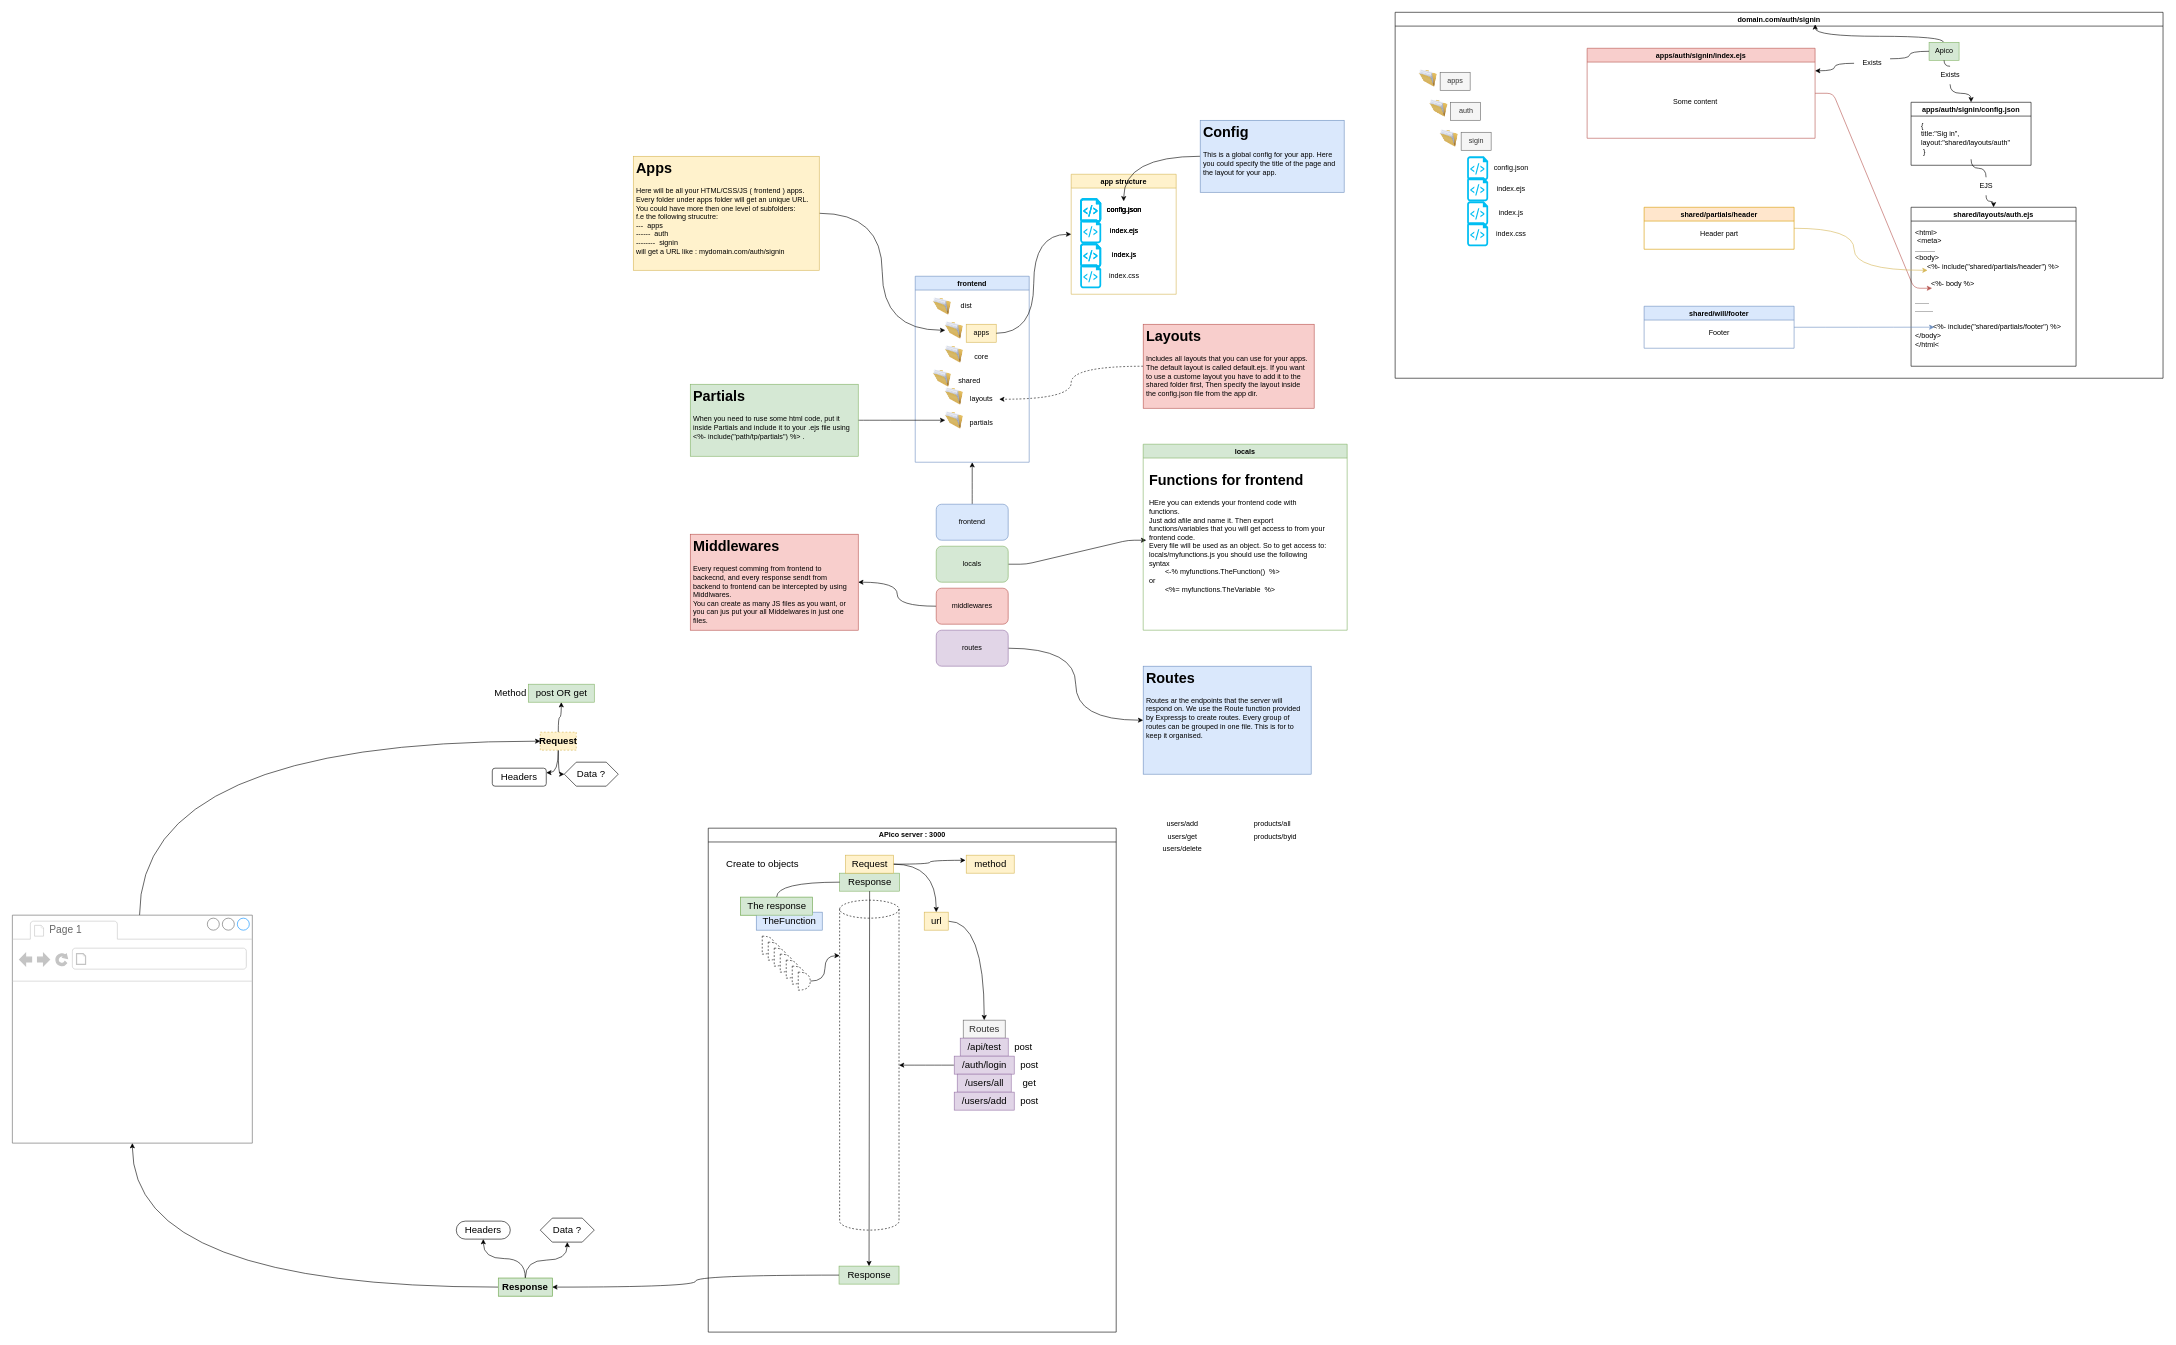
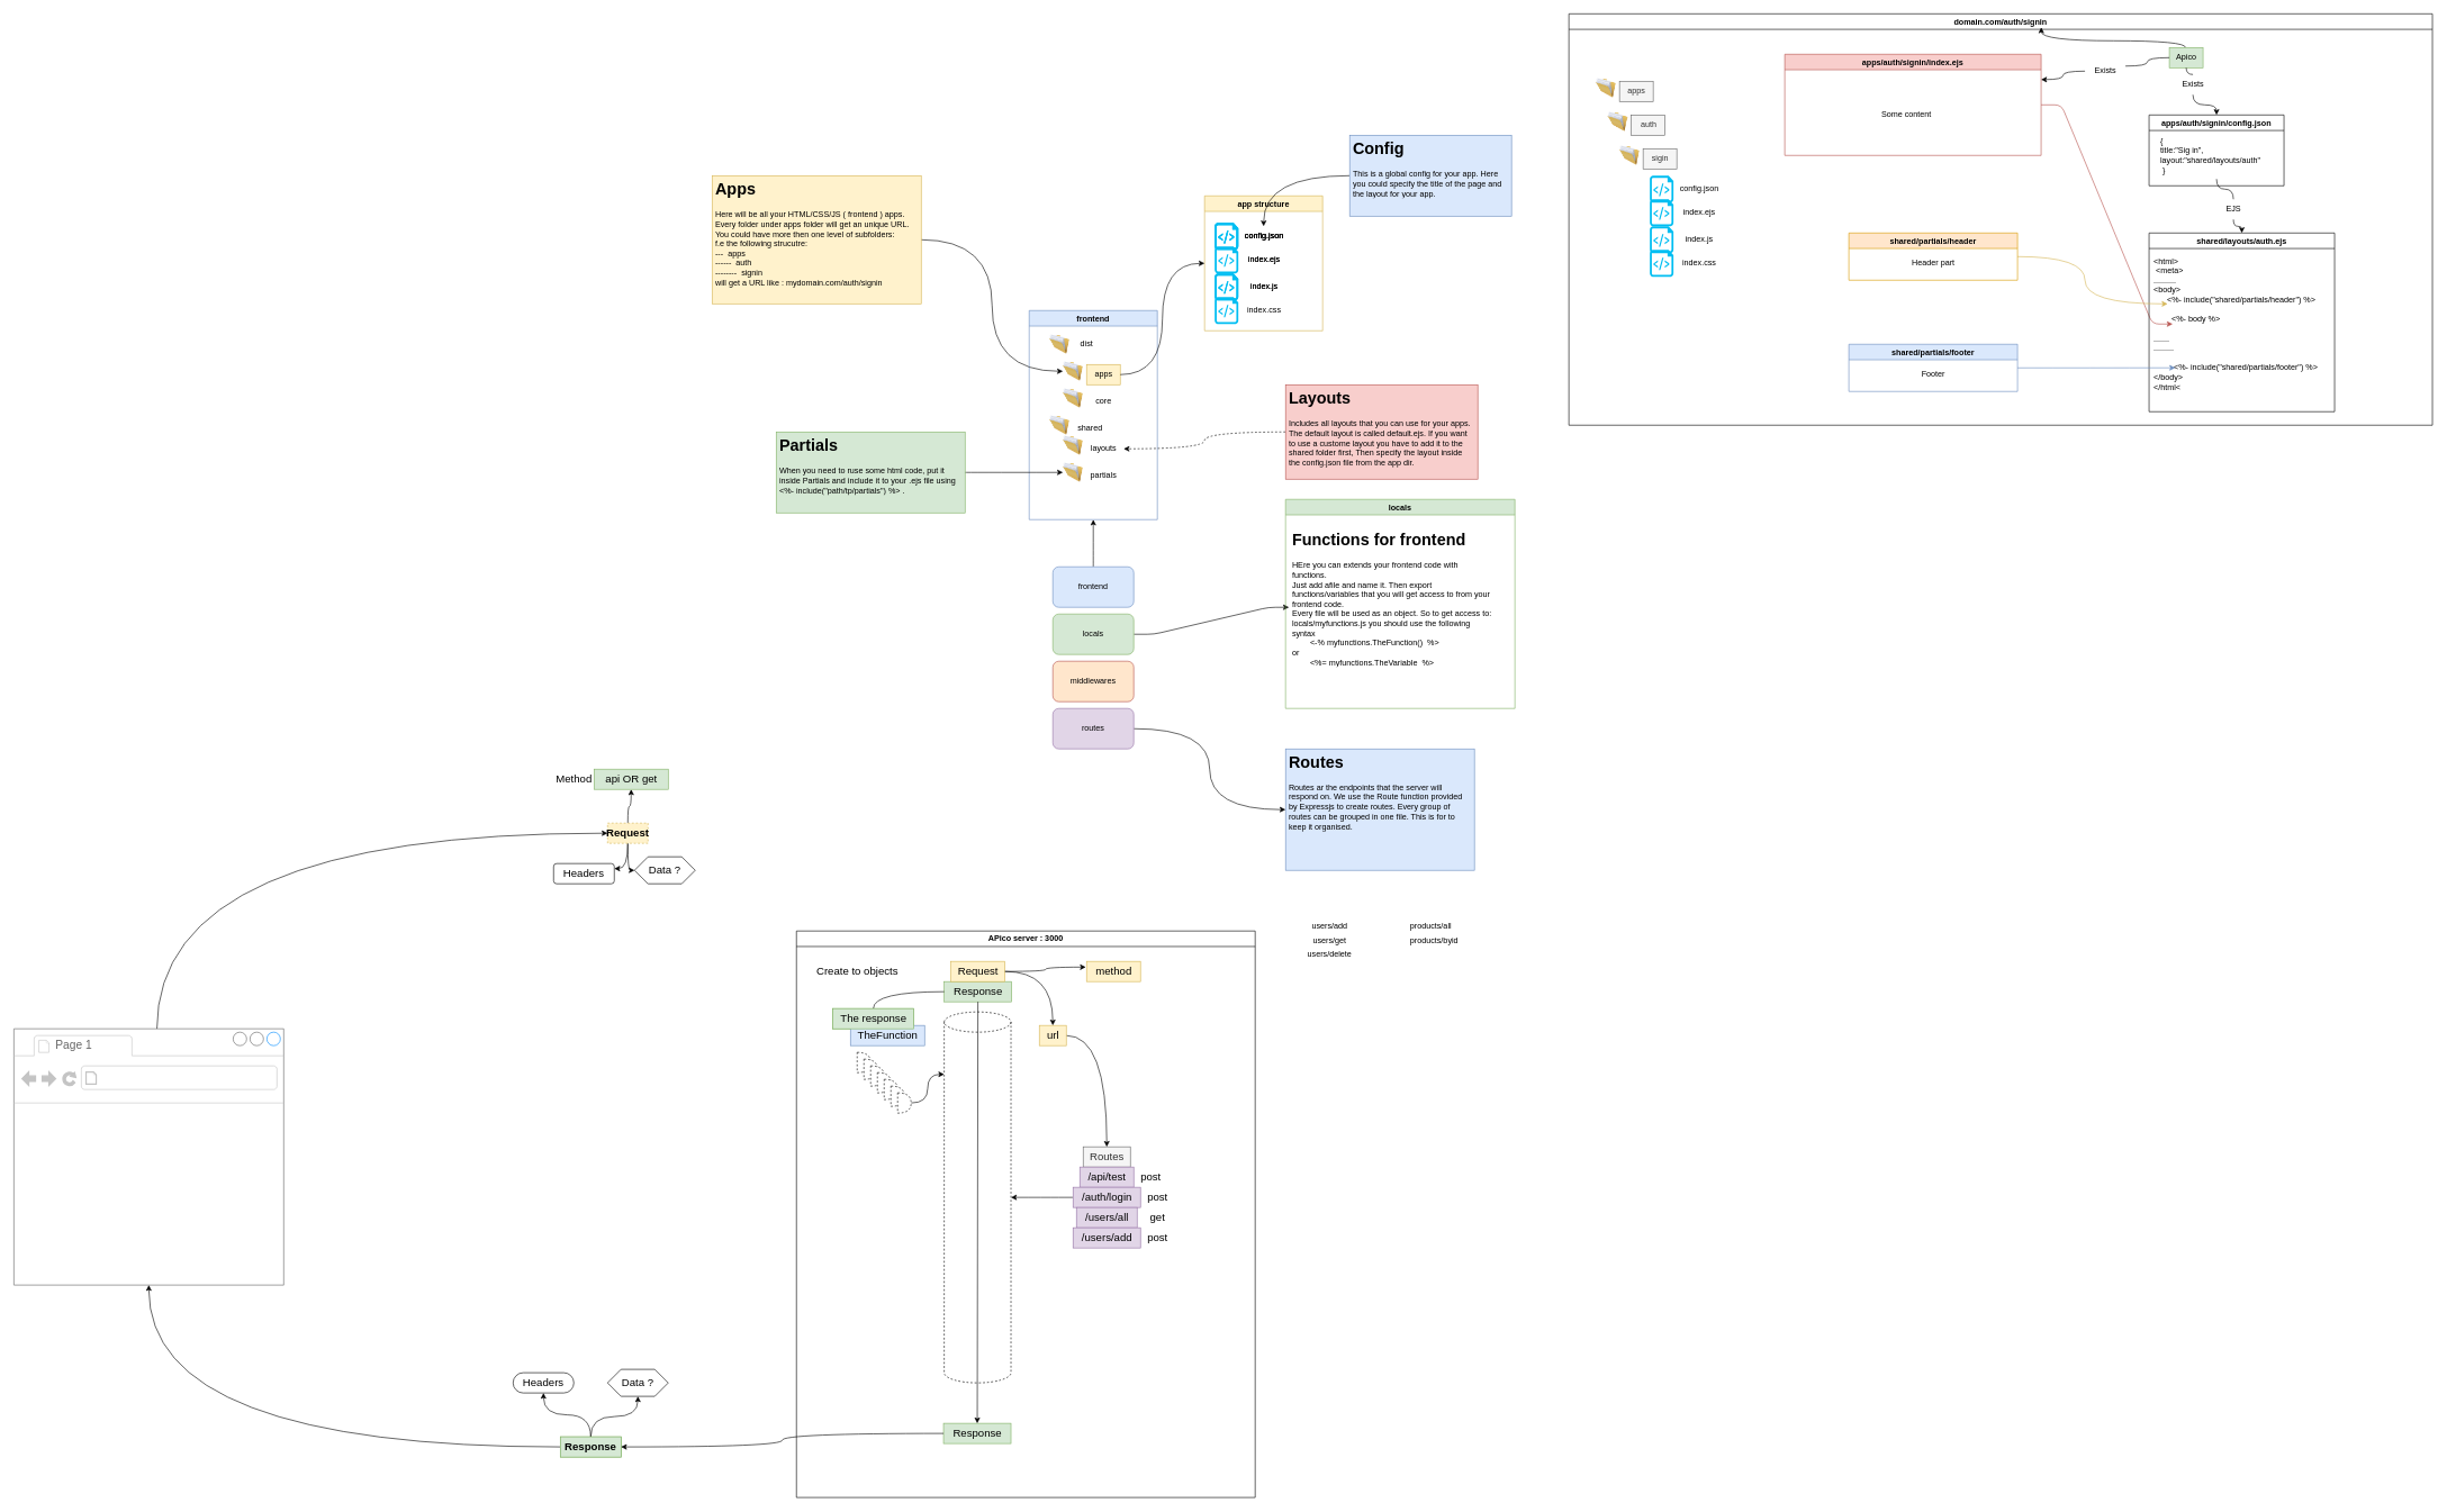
- <mxCell id="85" value="shared/will/footer" style="swimlane;whiteSpace=wrap;html=1;fillColor=#dae8fc;strokeColor=#6c8ebf;" parent="48" vertex="1"><mxGeometry x="415" y="490" width="250" height="70" as="geometry" /></mxCell>
+ <mxCell id="85" value="shared/partials/footer" style="swimlane;whiteSpace=wrap;html=1;fillColor=#dae8fc;strokeColor=#6c8ebf;" parent="48" vertex="1"><mxGeometry x="415" y="490" width="250" height="70" as="geometry" /></mxCell>
- <mxCell id="45" value="&lt;h1&gt;Layouts&lt;/h1&gt;&lt;div&gt;Includes all layouts that you can use for your apps. The default layout is called default.ejs. If you want to use a custome layout you have to add it to the shared folder first, Then specify the layout inside the config.json file from the app dir.&lt;/div&gt;" style="text;html=1;strokeColor=#b85450;fillColor=#f8cecc;spacing=5;spacingTop=-20;whiteSpace=wrap;overflow=hidden;rounded=0;" parent="1" vertex="1"><mxGeometry x="1905" y="540" width="285" height="140" as="geometry" /></mxCell>
+ <mxCell id="45" value="&lt;h1&gt;Layouts&lt;/h1&gt;&lt;div&gt;Includes all layouts that you can use for your apps. The default layout is called default.ejs. If you want to use a custome layout you have to add it to the shared folder first, Then specify the layout inside the config.json file from the app dir.&lt;/div&gt;" style="text;html=1;strokeColor=#b85450;fillColor=#f8cecc;spacing=5;spacingTop=-20;whiteSpace=wrap;overflow=hidden;rounded=0;" parent="1" vertex="1"><mxGeometry x="1905" y="570" width="285" height="140" as="geometry" /></mxCell>
- <mxCell id="89" value="&lt;h1&gt;Middlewares&lt;/h1&gt;&lt;div&gt;Every request comming from frontend to backecnd, and every response sendt from backend to frontend can be intercepted by using Middlwares.&lt;/div&gt;&lt;div&gt;You can create as many JS files as you want, or you can jus put your all Middelwares in just one files.&lt;/div&gt;" style="text;html=1;strokeColor=#b85450;fillColor=#f8cecc;spacing=5;spacingTop=-20;whiteSpace=wrap;overflow=hidden;rounded=0;" parent="1" vertex="1"><mxGeometry x="1150" y="890" width="280" height="160" as="geometry" /></mxCell>
- <mxCell id="6" style="edgeStyle=orthogonalEdgeStyle;html=1;entryX=1;entryY=0.5;entryDx=0;entryDy=0;curved=1;" parent="1" source="7" target="89" edge="1"><mxGeometry relative="1" as="geometry" /></mxCell>
- <mxCell id="7" value="middlewares" style="rounded=1;whiteSpace=wrap;html=1;fillColor=#f8cecc;strokeColor=#b85450;" parent="1" vertex="1"><mxGeometry x="1560" y="980" width="120" height="60" as="geometry" /></mxCell>
+ <mxCell id="7" value="middlewares" style="rounded=1;whiteSpace=wrap;html=1;fillColor=#ffe6cc;strokeColor=#b85450;" parent="1" vertex="1"><mxGeometry x="1560" y="980" width="120" height="60" as="geometry" /></mxCell>
- <mxCell id="103" value="post OR get" style="text;html=1;align=center;verticalAlign=middle;resizable=0;points=[];autosize=1;strokeColor=#82b366;fillColor=#d5e8d4;fontSize=16;" parent="1" vertex="1"><mxGeometry x="880" y="1140" width="110" height="30" as="geometry" /></mxCell>
+ <mxCell id="103" value="api OR get" style="text;html=1;align=center;verticalAlign=middle;resizable=0;points=[];autosize=1;strokeColor=#82b366;fillColor=#d5e8d4;fontSize=16;" parent="1" vertex="1"><mxGeometry x="880" y="1140" width="110" height="30" as="geometry" /></mxCell>
